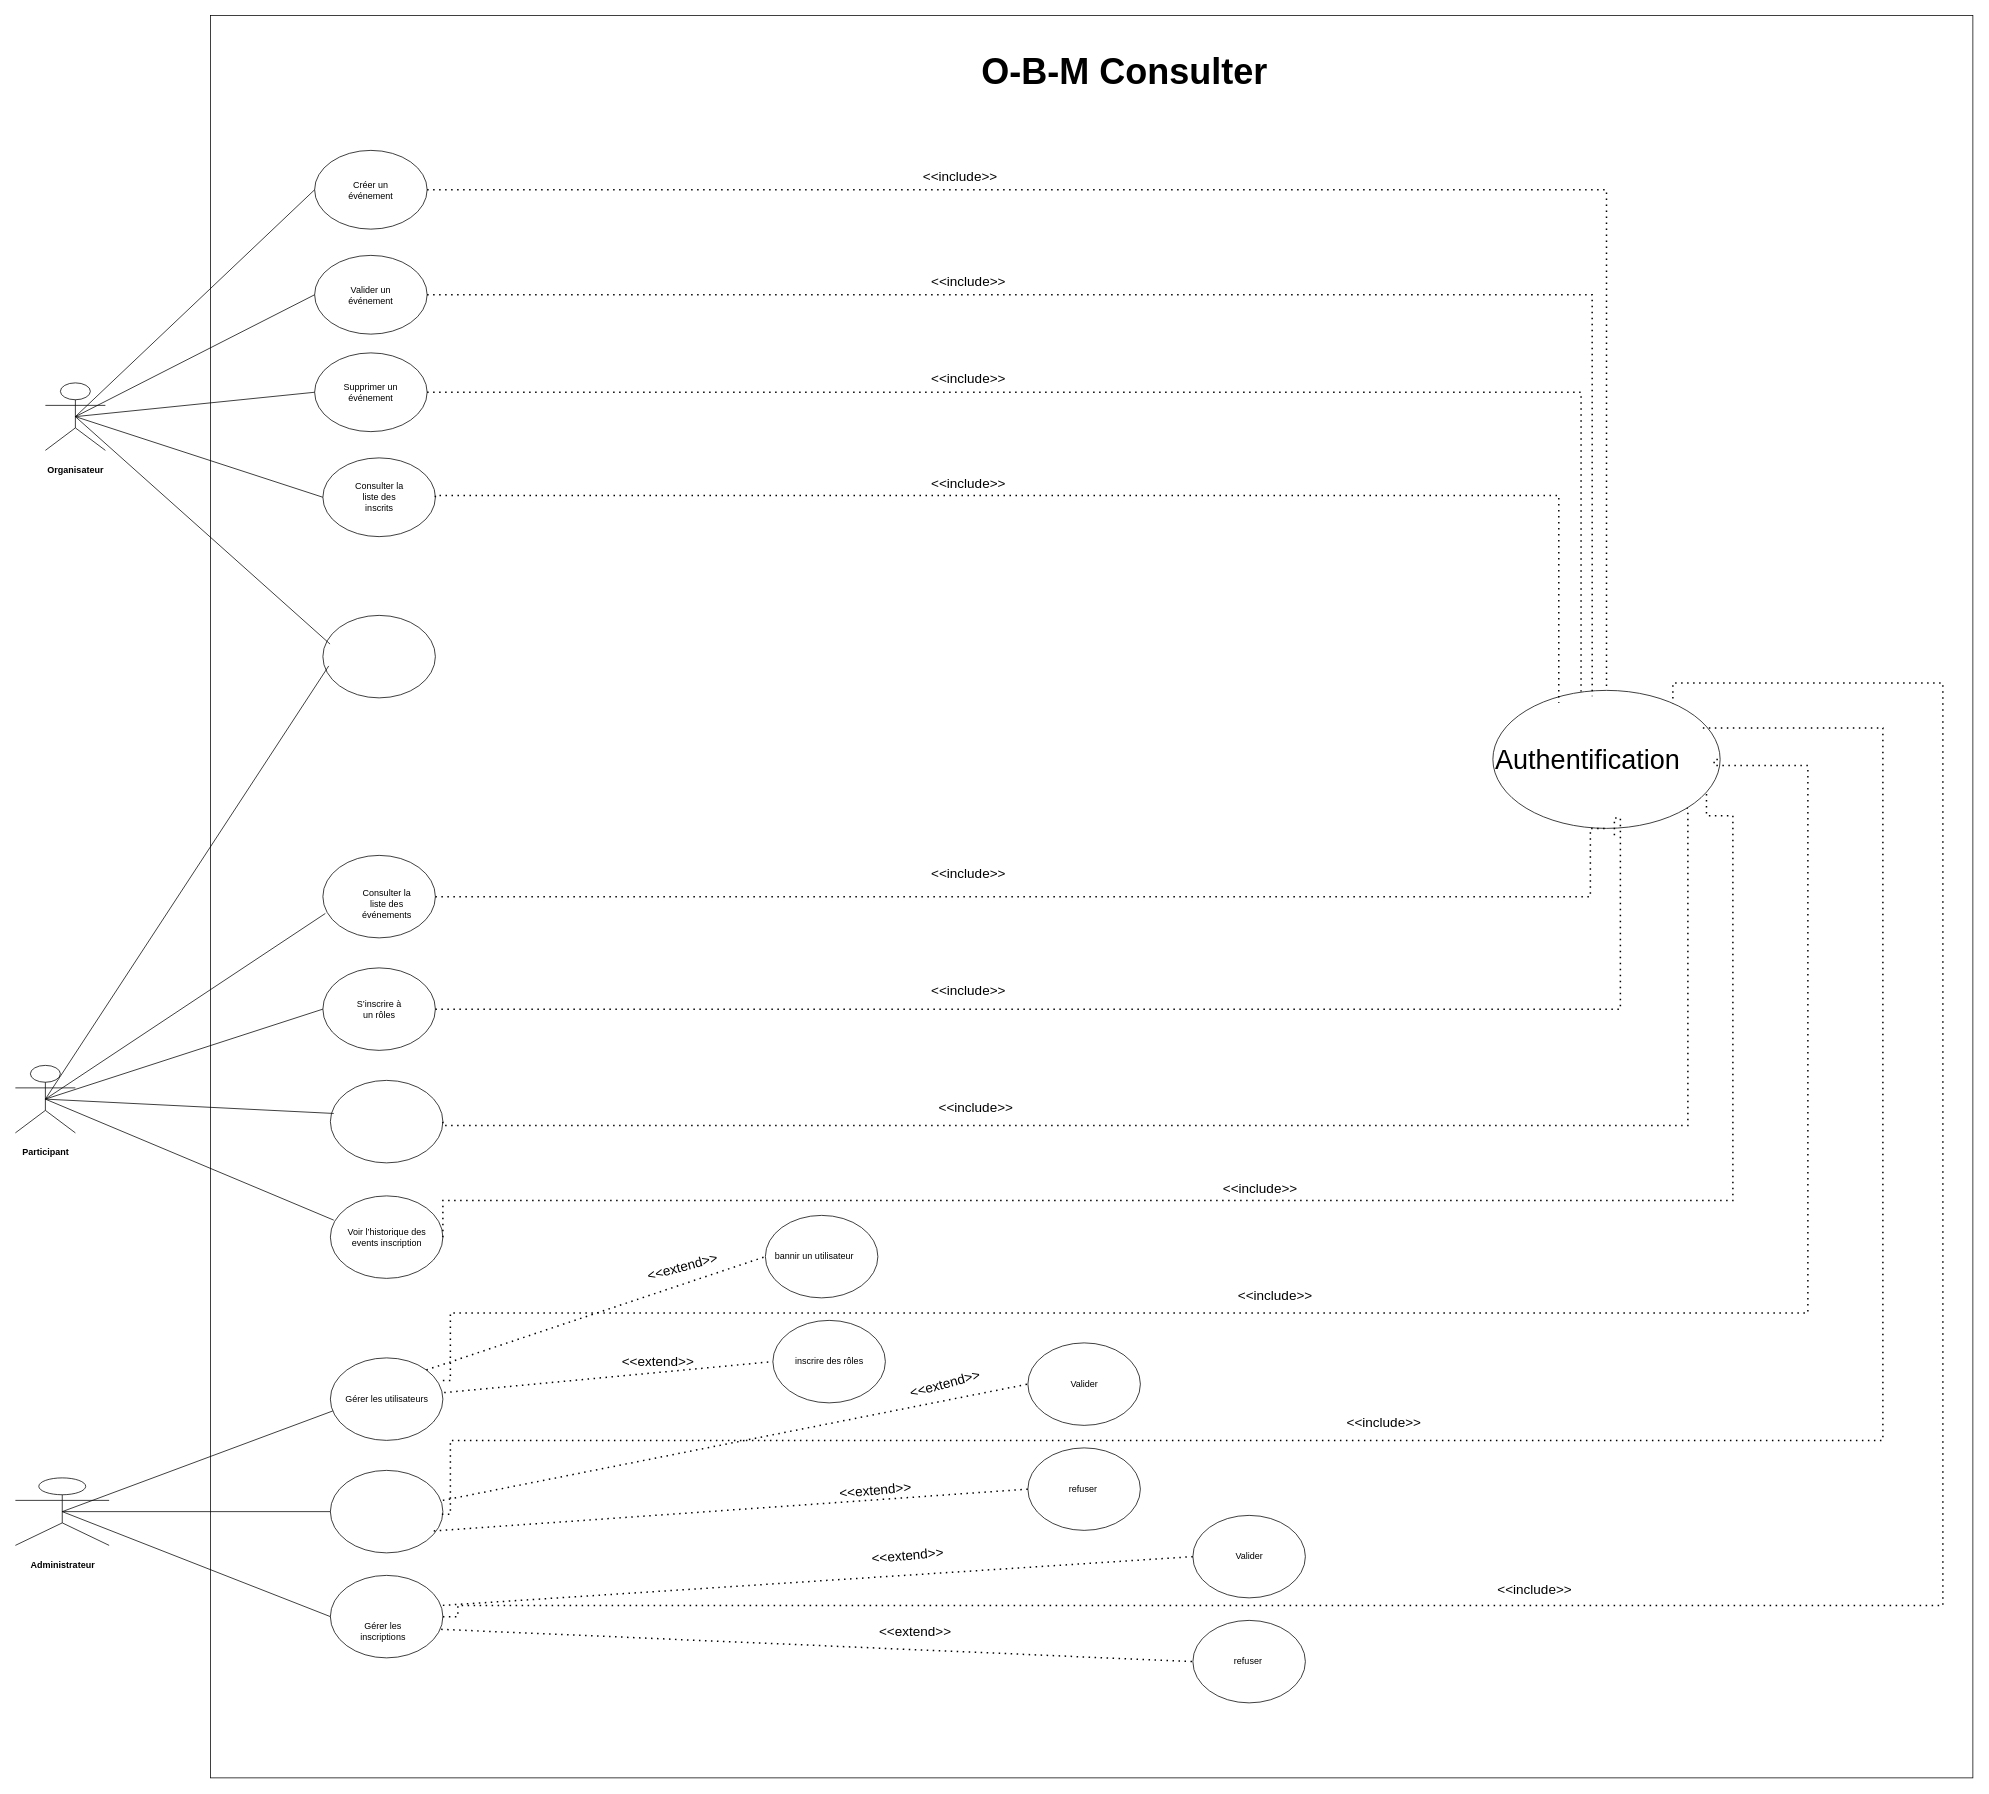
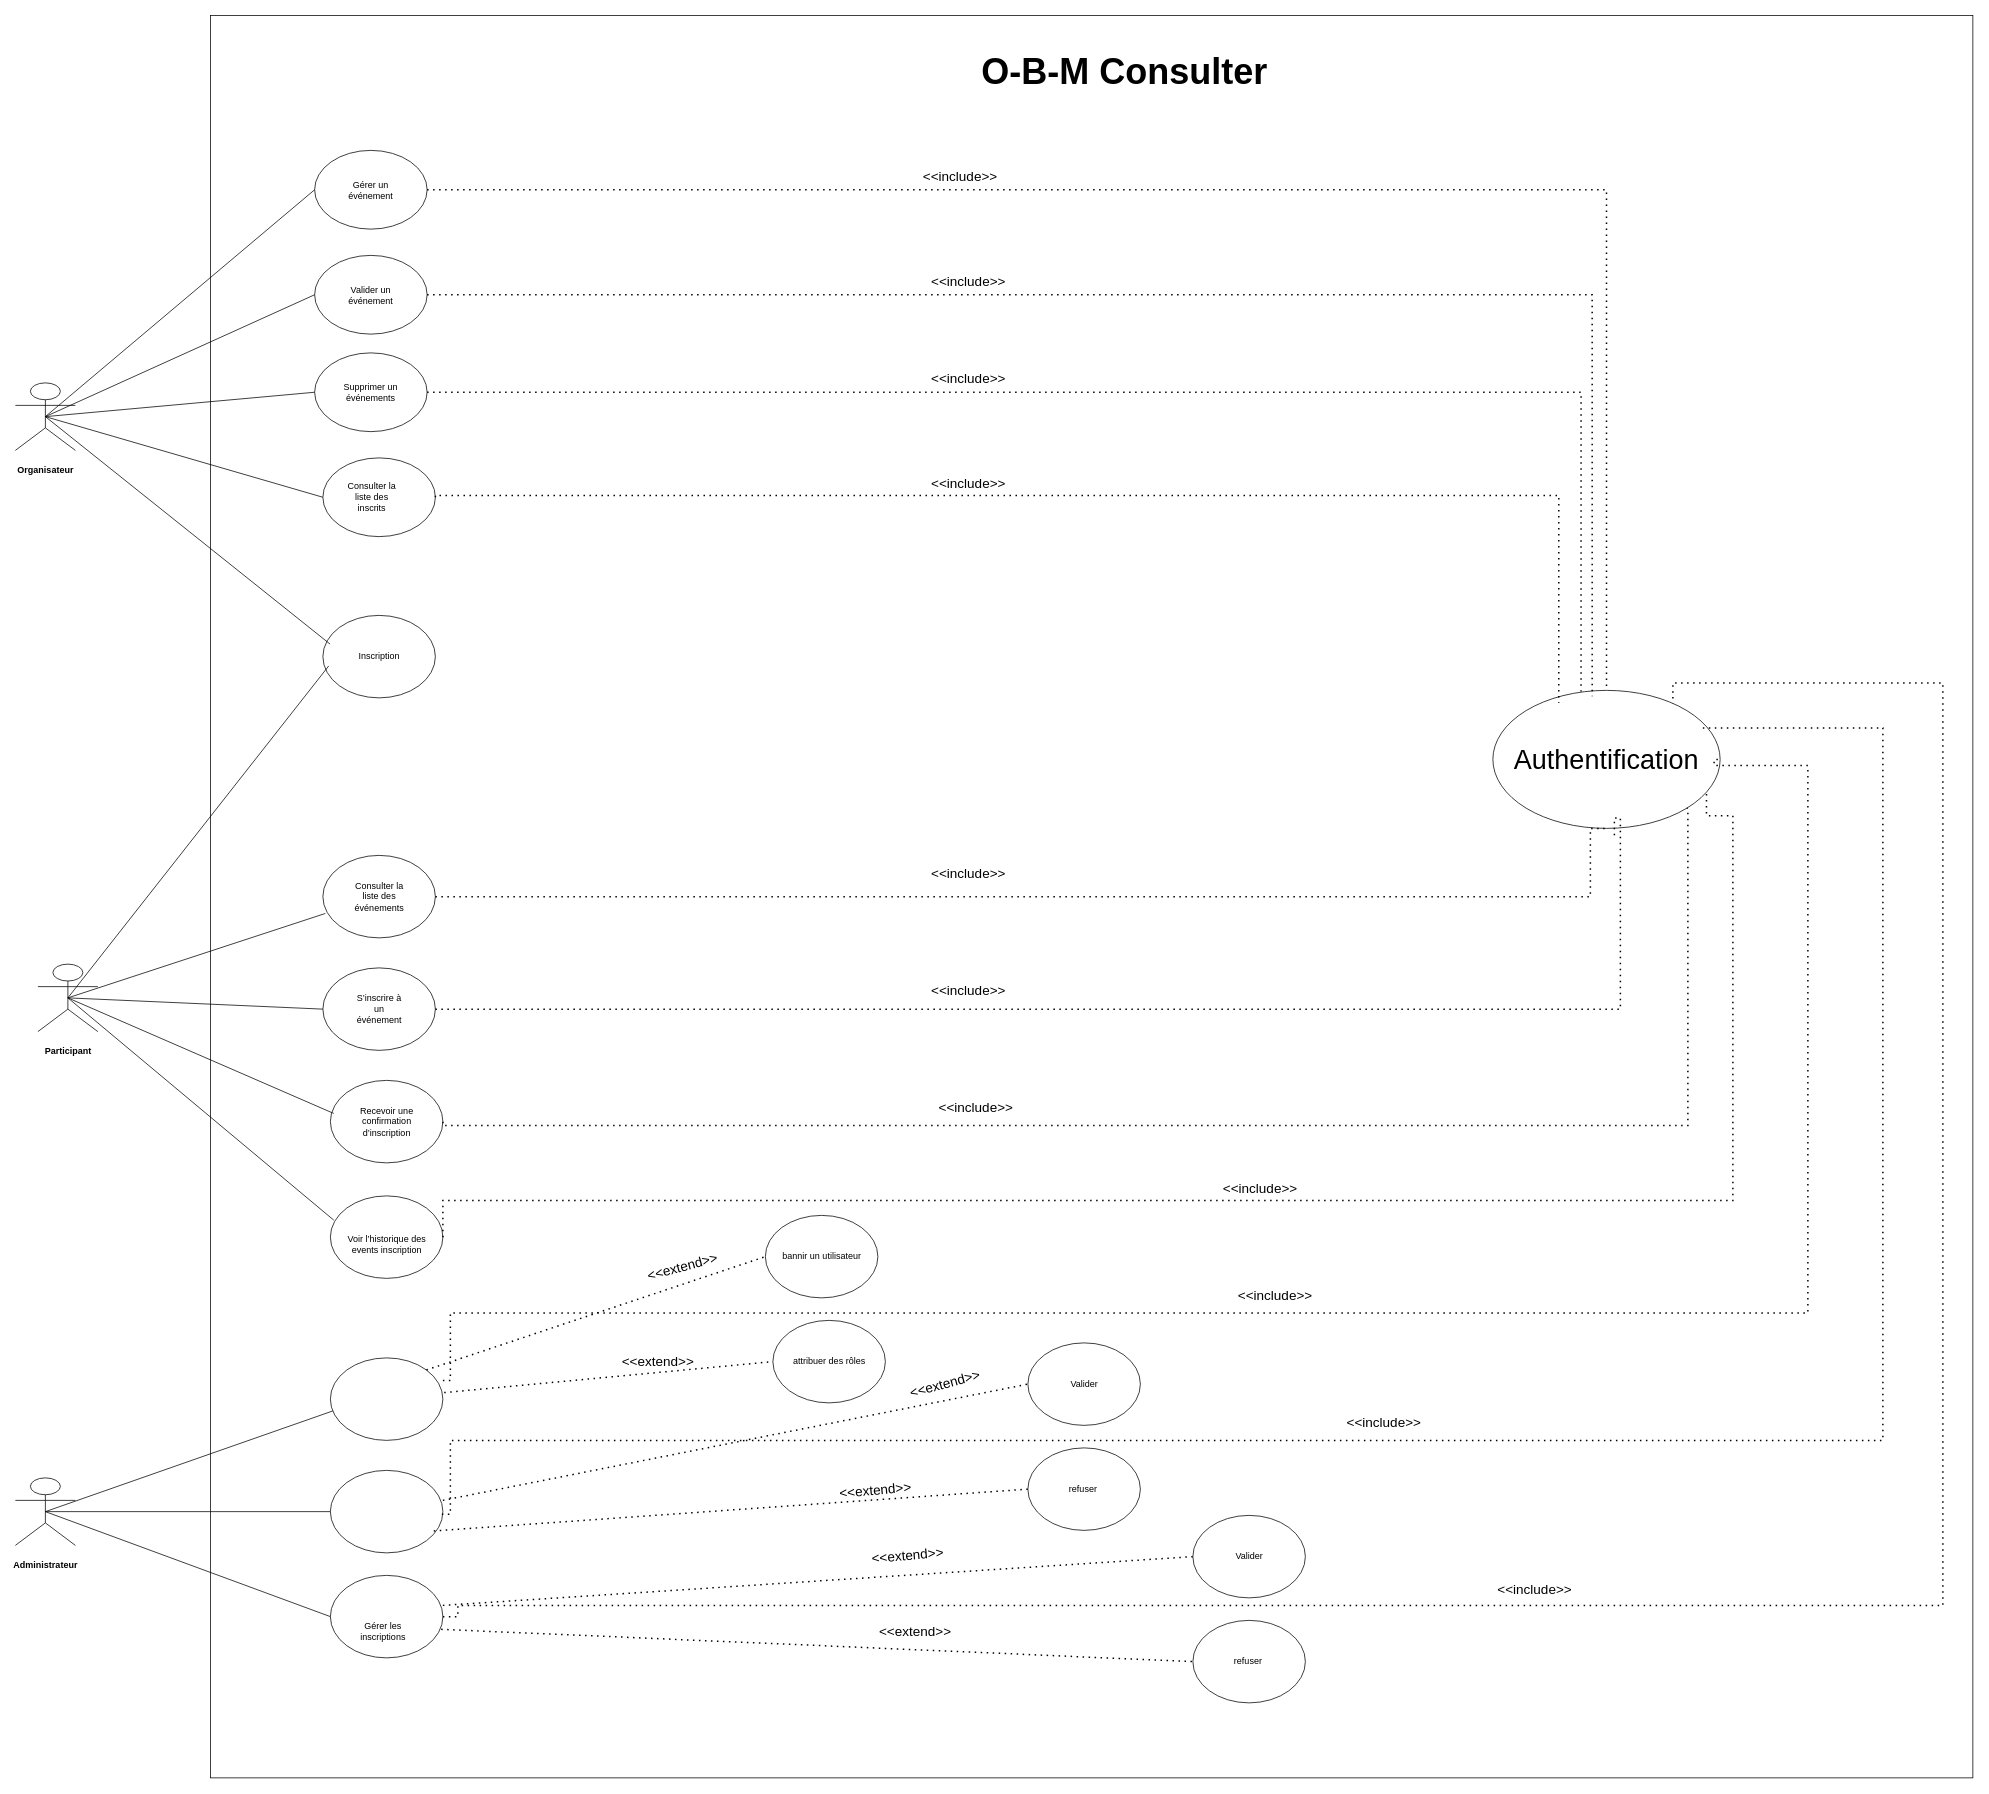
- <mxCell id="16" value="Créer un événement" style="text;html=1;align=center;verticalAlign=middle;whiteSpace=wrap;rounded=0;" vertex="1" parent="14"><mxGeometry x="45" y="37.5" width="60" height="30" as="geometry" /></mxCell>
+ <mxCell id="16" value="Gérer un événement" style="text;html=1;align=center;verticalAlign=middle;whiteSpace=wrap;rounded=0;" vertex="1" parent="14"><mxGeometry x="45" y="37.5" width="60" height="30" as="geometry" /></mxCell>
- <mxCell id="10" value="Supprimer un événement" style="text;html=1;align=center;verticalAlign=middle;whiteSpace=wrap;rounded=0;" vertex="1" parent="8"><mxGeometry x="35" y="31.875" width="80" height="41.25" as="geometry" /></mxCell>
+ <mxCell id="10" value="Supprimer un événements" style="text;html=1;align=center;verticalAlign=middle;whiteSpace=wrap;rounded=0;" vertex="1" parent="8"><mxGeometry x="35" y="31.875" width="80" height="41.25" as="geometry" /></mxCell>
- <mxCell id="4" value="&lt;p data-end=&quot;165&quot; data-start=&quot;147&quot;&gt;&lt;strong data-end=&quot;163&quot; data-start=&quot;147&quot;&gt;Organisateur&lt;/strong&gt;&lt;/p&gt;" style="shape=umlActor;verticalLabelPosition=bottom;verticalAlign=top;html=1;outlineConnect=0;" vertex="1" parent="1"><mxGeometry x="60" y="510" width="80" height="90" as="geometry" /></mxCell>
+ <mxCell id="4" value="&lt;p data-end=&quot;165&quot; data-start=&quot;147&quot;&gt;&lt;strong data-end=&quot;163&quot; data-start=&quot;147&quot;&gt;Organisateur&lt;/strong&gt;&lt;/p&gt;" style="shape=umlActor;verticalLabelPosition=bottom;verticalAlign=top;html=1;outlineConnect=0;" vertex="1" parent="1"><mxGeometry x="20" y="510" width="80" height="90" as="geometry" /></mxCell>
- <mxCell id="7" value="Consulter la liste des inscrits" style="text;html=1;align=center;verticalAlign=middle;whiteSpace=wrap;rounded=0;" vertex="1" parent="5"><mxGeometry x="37.5" y="32.812" width="75" height="39.375" as="geometry" /></mxCell>
+ <mxCell id="7" value="Consulter la liste des inscrits" style="text;html=1;align=center;verticalAlign=middle;whiteSpace=wrap;rounded=0;" vertex="1" parent="5"><mxGeometry x="27.5" y="32.812" width="75" height="39.375" as="geometry" /></mxCell>
+ <mxCell id="19" value="Inscription" style="text;html=1;align=center;verticalAlign=middle;whiteSpace=wrap;rounded=0;" vertex="1" parent="17"><mxGeometry x="37.5" y="34.375" width="75" height="41.25" as="geometry" /></mxCell>
- <mxCell id="81" value="&lt;font style=&quot;font-size: 36px;&quot;&gt;Authentification&lt;/font&gt;" style="text;html=1;align=center;verticalAlign=middle;whiteSpace=wrap;rounded=0;" vertex="1" parent="79"><mxGeometry x="12.875" y="57.492" width="227.25" height="69" as="geometry" /></mxCell>
+ <mxCell id="81" value="&lt;font style=&quot;font-size: 36px;&quot;&gt;Authentification&lt;/font&gt;" style="text;html=1;align=center;verticalAlign=middle;whiteSpace=wrap;rounded=0;" vertex="1" parent="79"><mxGeometry x="37.875" y="57.492" width="227.25" height="69" as="geometry" /></mxCell>
- <mxCell id="28" value="Consulter la liste des événements" style="text;html=1;align=center;verticalAlign=middle;whiteSpace=wrap;rounded=0;" vertex="1" parent="26"><mxGeometry x="47.5" y="44.375" width="75" height="41.25" as="geometry" /></mxCell>
+ <mxCell id="28" value="Consulter la liste des événements" style="text;html=1;align=center;verticalAlign=middle;whiteSpace=wrap;rounded=0;" vertex="1" parent="26"><mxGeometry x="37.5" y="34.375" width="75" height="41.25" as="geometry" /></mxCell>
- <mxCell id="31" value="S’inscrire à un rôles" style="text;html=1;align=center;verticalAlign=middle;whiteSpace=wrap;rounded=0;" vertex="1" parent="29"><mxGeometry x="37.5" y="34.375" width="75" height="41.25" as="geometry" /></mxCell>
+ <mxCell id="31" value="S’inscrire à un événement" style="text;html=1;align=center;verticalAlign=middle;whiteSpace=wrap;rounded=0;" vertex="1" parent="29"><mxGeometry x="37.5" y="34.375" width="75" height="41.25" as="geometry" /></mxCell>
- <mxCell id="25" value="&lt;p data-end=&quot;359&quot; data-start=&quot;342&quot;&gt;&lt;strong data-end=&quot;357&quot; data-start=&quot;342&quot;&gt;Participant&lt;/strong&gt;&lt;/p&gt;" style="shape=umlActor;verticalLabelPosition=bottom;verticalAlign=top;html=1;outlineConnect=0;" vertex="1" parent="1"><mxGeometry x="20" y="1420" width="80" height="90" as="geometry" /></mxCell>
+ <mxCell id="25" value="&lt;p data-end=&quot;359&quot; data-start=&quot;342&quot;&gt;&lt;strong data-end=&quot;357&quot; data-start=&quot;342&quot;&gt;Participant&lt;/strong&gt;&lt;/p&gt;" style="shape=umlActor;verticalLabelPosition=bottom;verticalAlign=top;html=1;outlineConnect=0;" vertex="1" parent="1"><mxGeometry x="50" y="1285" width="80" height="90" as="geometry" /></mxCell>
+ <mxCell id="34" value="Recevoir une confirmation d’inscription" style="text;html=1;align=center;verticalAlign=middle;whiteSpace=wrap;rounded=0;" vertex="1" parent="32"><mxGeometry x="37.5" y="34.375" width="75" height="41.25" as="geometry" /></mxCell>
- <mxCell id="37" value="Voir l’historique des events inscription" style="text;html=1;align=center;verticalAlign=middle;whiteSpace=wrap;rounded=0;" vertex="1" parent="35"><mxGeometry x="18.75" y="34.37" width="112.5" height="41.25" as="geometry" /></mxCell>
+ <mxCell id="37" value="Voir l’historique des events inscription" style="text;html=1;align=center;verticalAlign=middle;whiteSpace=wrap;rounded=0;" vertex="1" parent="35"><mxGeometry x="18.75" y="44.37" width="112.5" height="41.25" as="geometry" /></mxCell>
- <mxCell id="57" value="bannir un utilisateur" style="text;html=1;align=center;verticalAlign=middle;whiteSpace=wrap;rounded=0;" vertex="1" parent="55"><mxGeometry x="8.75" y="34.37" width="112.5" height="41.25" as="geometry" /></mxCell>
+ <mxCell id="57" value="bannir un utilisateur" style="text;html=1;align=center;verticalAlign=middle;whiteSpace=wrap;rounded=0;" vertex="1" parent="55"><mxGeometry x="18.75" y="34.37" width="112.5" height="41.25" as="geometry" /></mxCell>
- <mxCell id="60" value="inscrire des rôles" style="text;html=1;align=center;verticalAlign=middle;whiteSpace=wrap;rounded=0;" vertex="1" parent="58"><mxGeometry x="18.75" y="34.37" width="112.5" height="41.25" as="geometry" /></mxCell>
+ <mxCell id="60" value="attribuer des rôles" style="text;html=1;align=center;verticalAlign=middle;whiteSpace=wrap;rounded=0;" vertex="1" parent="58"><mxGeometry x="18.75" y="34.37" width="112.5" height="41.25" as="geometry" /></mxCell>
- <mxCell id="45" value="Gérer les utilisateurs" style="text;html=1;align=center;verticalAlign=middle;whiteSpace=wrap;rounded=0;" vertex="1" parent="43"><mxGeometry x="18.75" y="34.37" width="112.5" height="41.25" as="geometry" /></mxCell>
- <mxCell id="42" value="&lt;p data-end=&quot;359&quot; data-start=&quot;342&quot;&gt;&lt;b&gt;Administrateur&lt;/b&gt;&lt;/p&gt;" style="shape=umlActor;verticalLabelPosition=bottom;verticalAlign=top;html=1;outlineConnect=0;" vertex="1" parent="1"><mxGeometry x="20" y="1970" width="125" height="90" as="geometry" /></mxCell>
+ <mxCell id="42" value="&lt;p data-end=&quot;359&quot; data-start=&quot;342&quot;&gt;&lt;b&gt;Administrateur&lt;/b&gt;&lt;/p&gt;" style="shape=umlActor;verticalLabelPosition=bottom;verticalAlign=top;html=1;outlineConnect=0;" vertex="1" parent="1"><mxGeometry x="20" y="1970" width="80" height="90" as="geometry" /></mxCell>
